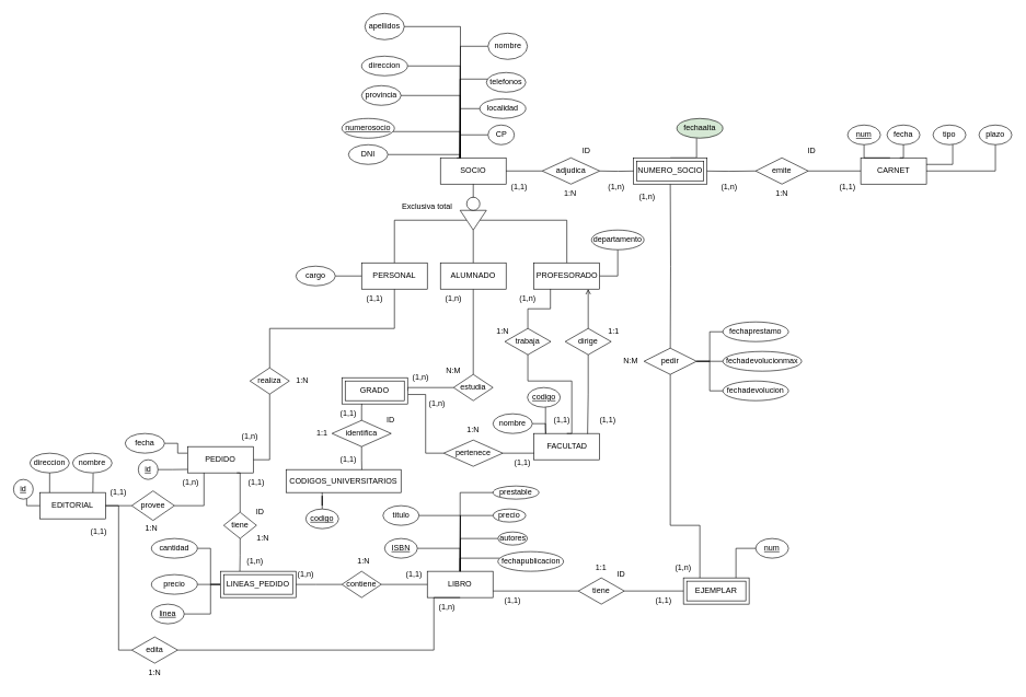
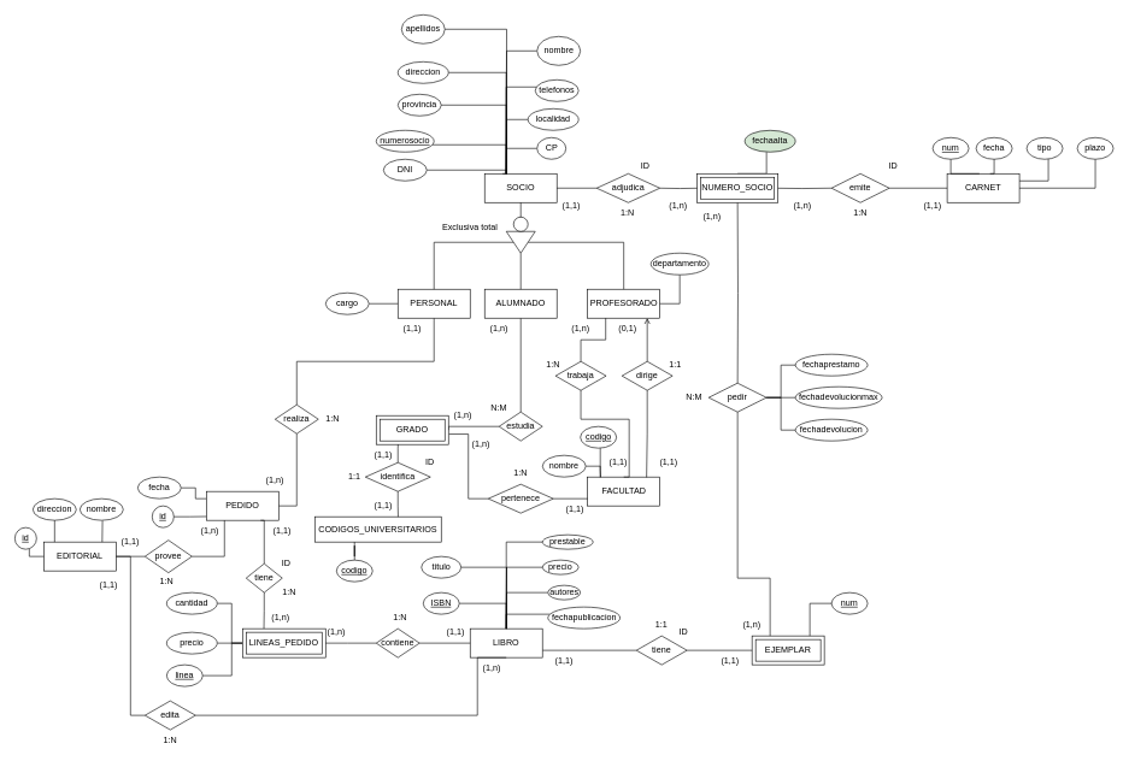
+ <mxCell id="120" value="(0,1)" style="text;html=1;strokeColor=none;fillColor=none;align=center;verticalAlign=middle;whiteSpace=wrap;rounded=0;" parent="1" vertex="1"><mxGeometry x="838.13" y="440" width="60" height="30" as="geometry" /></mxCell>
